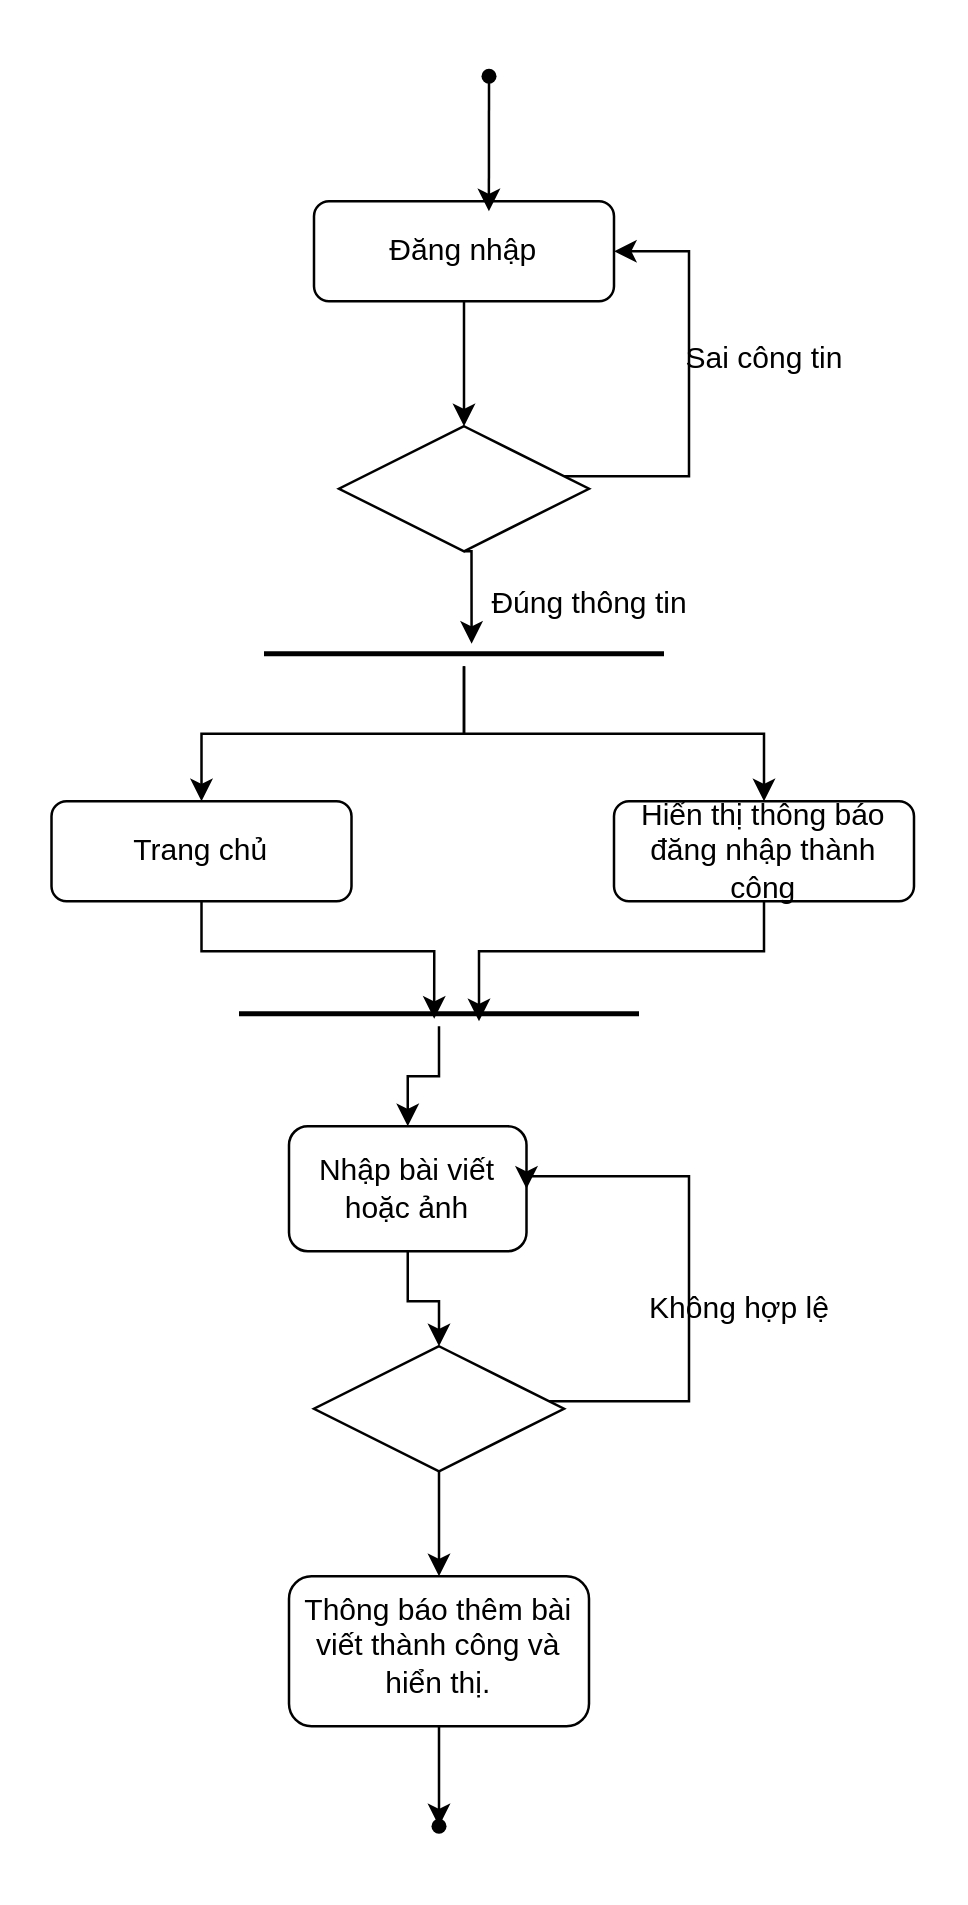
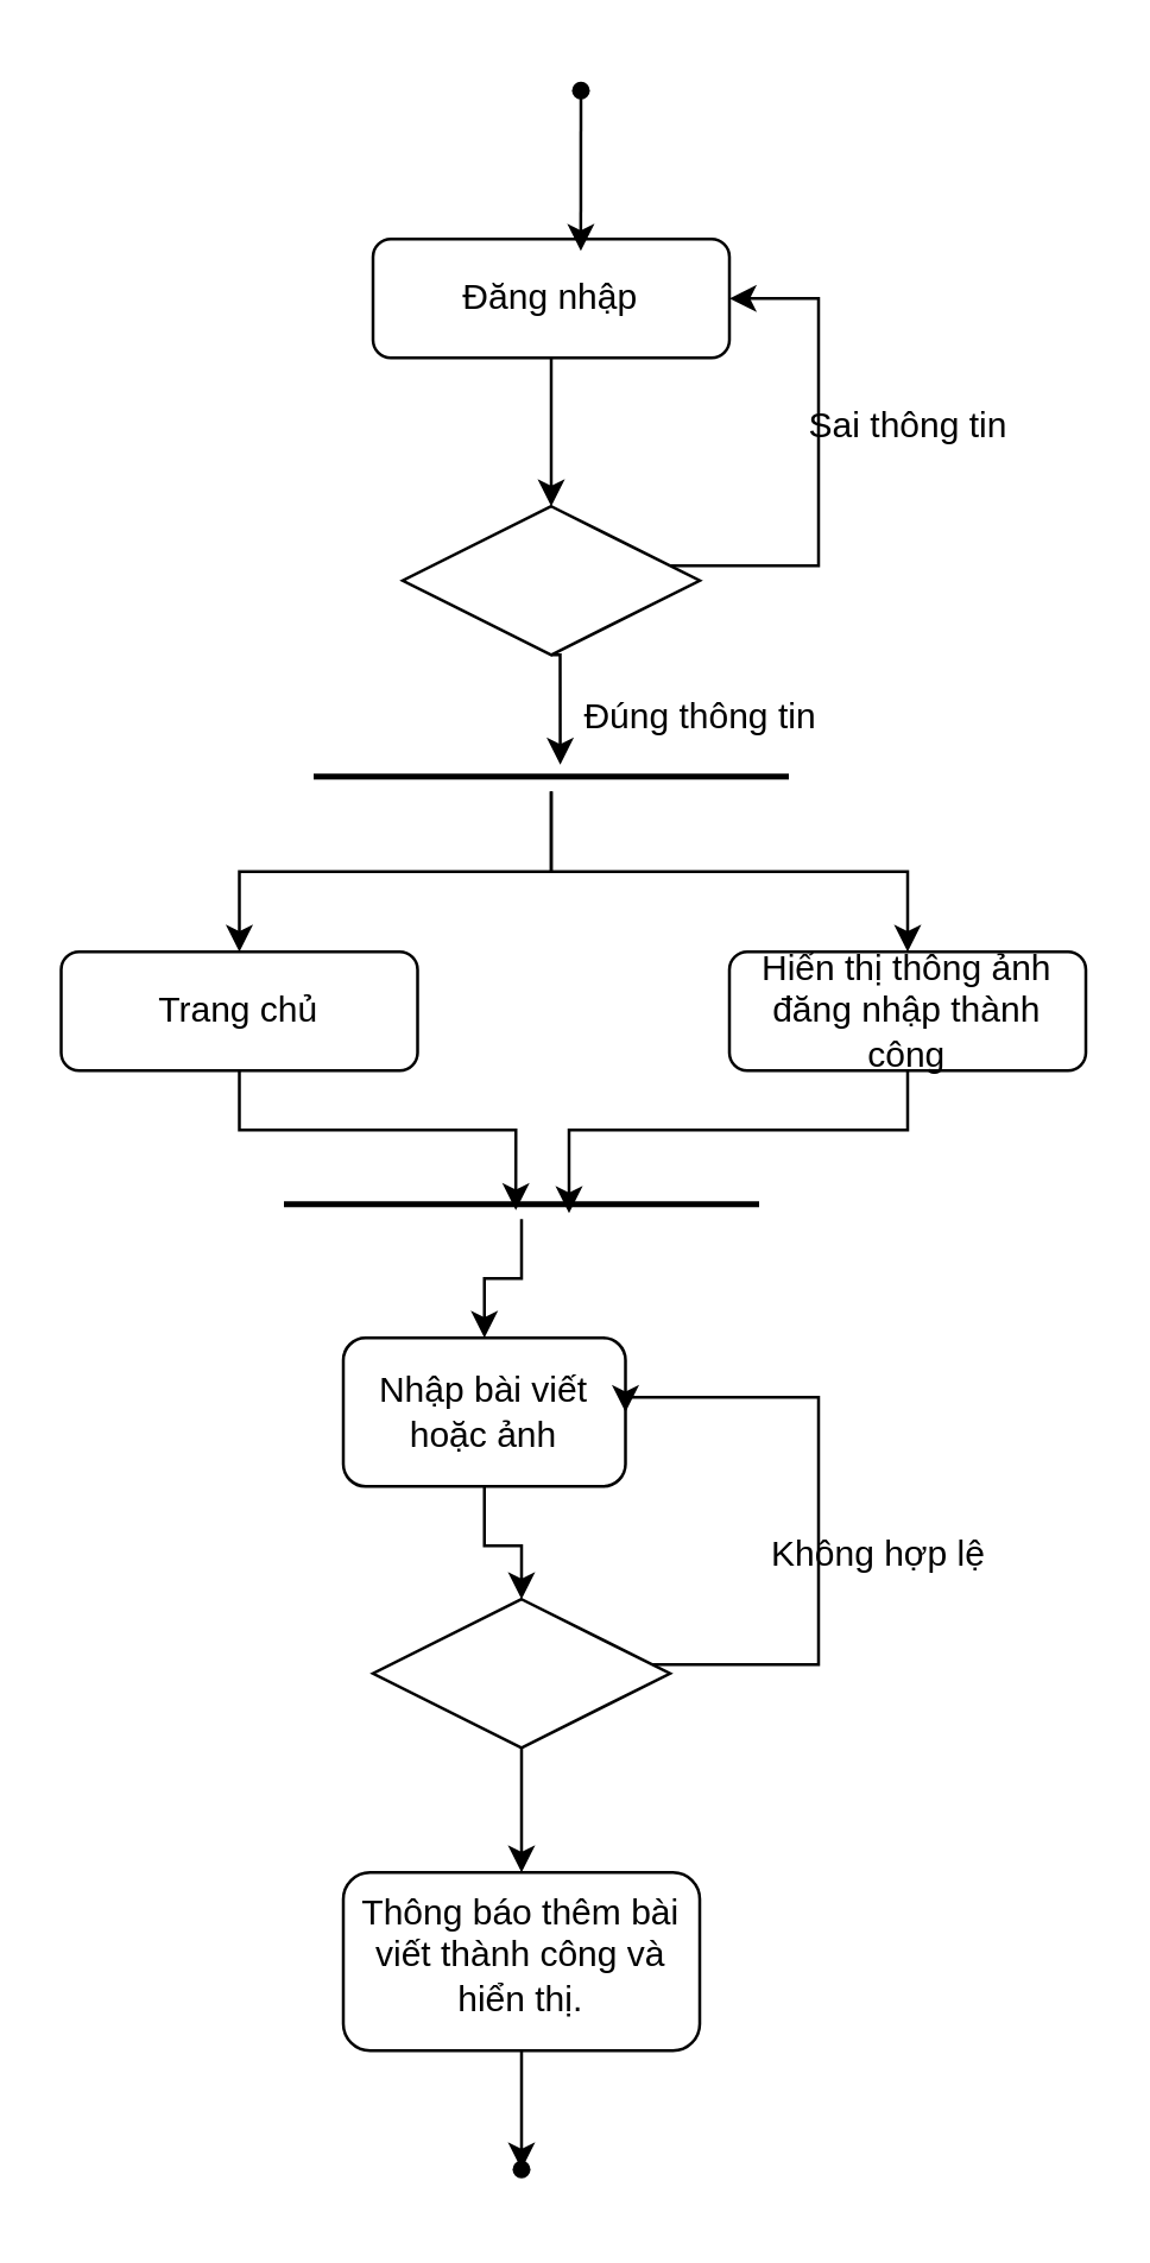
- <mxCell id="25" value="Sai công tin" style="text;html=1;align=center;verticalAlign=middle;resizable=0;points=[];autosize=1;strokeColor=none;fillColor=none;" vertex="1" parent="1"><mxGeometry x="260" y="128" width="90" height="30" as="geometry" /></mxCell>
+ <mxCell id="25" value="Sai thông tin" style="text;html=1;align=center;verticalAlign=middle;resizable=0;points=[];autosize=1;strokeColor=none;fillColor=none;" vertex="1" parent="1"><mxGeometry x="260" y="128" width="90" height="30" as="geometry" /></mxCell>
- <mxCell id="11" value="Hiển thị thông báo đăng nhập thành công" style="rounded=1;whiteSpace=wrap;html=1;fontSize=12;glass=0;strokeWidth=1;shadow=0;" vertex="1" parent="1"><mxGeometry x="245" y="320" width="120" height="40" as="geometry" /></mxCell>
+ <mxCell id="11" value="Hiển thị thông ảnh đăng nhập thành công" style="rounded=1;whiteSpace=wrap;html=1;fontSize=12;glass=0;strokeWidth=1;shadow=0;" vertex="1" parent="1"><mxGeometry x="245" y="320" width="120" height="40" as="geometry" /></mxCell>
